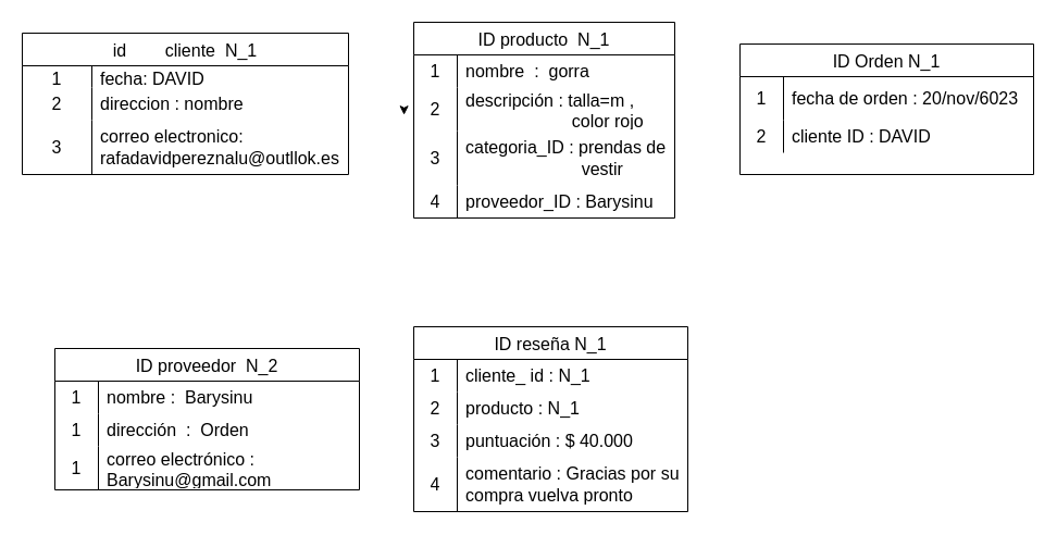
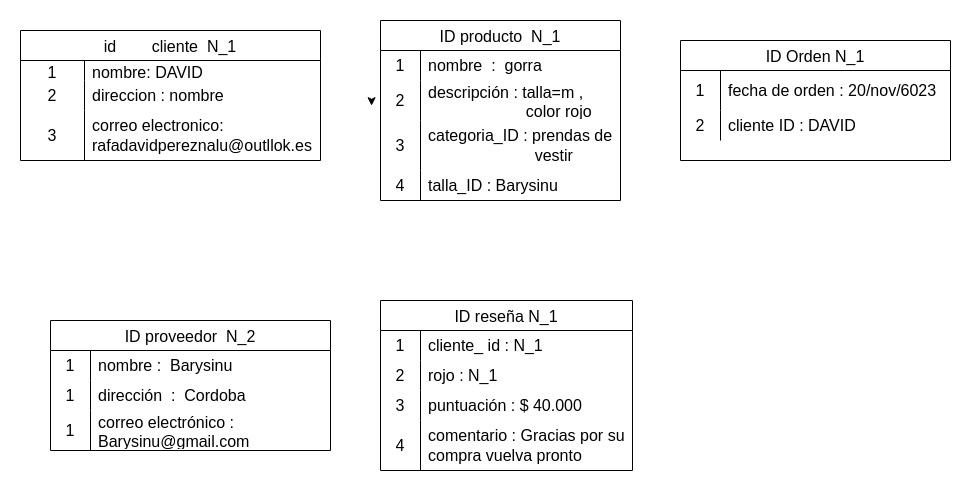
- <mxCell id="49" value="fecha: DAVID&amp;nbsp;&amp;nbsp;" style="shape=partialRectangle;html=1;whiteSpace=wrap;connectable=0;fillColor=none;top=0;left=0;bottom=0;right=0;align=left;spacingLeft=6;overflow=hidden;strokeColor=inherit;fontSize=16;" vertex="1" parent="47"><mxGeometry x="64" width="236" height="20" as="geometry"><mxRectangle width="236" height="20" as="alternateBounds" /></mxGeometry></mxCell>
+ <mxCell id="49" value="nombre: DAVID&amp;nbsp;&amp;nbsp;" style="shape=partialRectangle;html=1;whiteSpace=wrap;connectable=0;fillColor=none;top=0;left=0;bottom=0;right=0;align=left;spacingLeft=6;overflow=hidden;strokeColor=inherit;fontSize=16;" vertex="1" parent="47"><mxGeometry x="64" width="236" height="20" as="geometry"><mxRectangle width="236" height="20" as="alternateBounds" /></mxGeometry></mxCell>
- <mxCell id="15" value="proveedor_ID : Barysinu" style="shape=partialRectangle;html=1;whiteSpace=wrap;connectable=0;fillColor=none;top=0;left=0;bottom=0;right=0;align=left;spacingLeft=6;overflow=hidden;strokeColor=inherit;fontSize=16;" vertex="1" parent="13"><mxGeometry x="40" width="200" height="30" as="geometry"><mxRectangle width="200" height="30" as="alternateBounds" /></mxGeometry></mxCell>
+ <mxCell id="15" value="talla_ID : Barysinu" style="shape=partialRectangle;html=1;whiteSpace=wrap;connectable=0;fillColor=none;top=0;left=0;bottom=0;right=0;align=left;spacingLeft=6;overflow=hidden;strokeColor=inherit;fontSize=16;" vertex="1" parent="13"><mxGeometry x="40" width="200" height="30" as="geometry"><mxRectangle width="200" height="30" as="alternateBounds" /></mxGeometry></mxCell>
- <mxCell id="39" value="producto : N_1&amp;nbsp;" style="shape=partialRectangle;html=1;whiteSpace=wrap;connectable=0;fillColor=none;top=0;left=0;bottom=0;right=0;align=left;spacingLeft=6;overflow=hidden;strokeColor=inherit;fontSize=16;" vertex="1" parent="37"><mxGeometry x="40" width="212" height="30" as="geometry"><mxRectangle width="212" height="30" as="alternateBounds" /></mxGeometry></mxCell>
+ <mxCell id="39" value="rojo : N_1&amp;nbsp;" style="shape=partialRectangle;html=1;whiteSpace=wrap;connectable=0;fillColor=none;top=0;left=0;bottom=0;right=0;align=left;spacingLeft=6;overflow=hidden;strokeColor=inherit;fontSize=16;" vertex="1" parent="37"><mxGeometry x="40" width="212" height="30" as="geometry"><mxRectangle width="212" height="30" as="alternateBounds" /></mxGeometry></mxCell>
- <mxCell id="29" value="dirección&amp;nbsp; :&amp;nbsp; Orden&amp;nbsp;" style="shape=partialRectangle;html=1;whiteSpace=wrap;connectable=0;fillColor=none;top=0;left=0;bottom=0;right=0;align=left;spacingLeft=6;overflow=hidden;strokeColor=inherit;fontSize=16;" vertex="1" parent="27"><mxGeometry x="40" width="240" height="30" as="geometry"><mxRectangle width="240" height="30" as="alternateBounds" /></mxGeometry></mxCell>
+ <mxCell id="29" value="dirección&amp;nbsp; :&amp;nbsp; Cordoba&amp;nbsp;" style="shape=partialRectangle;html=1;whiteSpace=wrap;connectable=0;fillColor=none;top=0;left=0;bottom=0;right=0;align=left;spacingLeft=6;overflow=hidden;strokeColor=inherit;fontSize=16;" vertex="1" parent="27"><mxGeometry x="40" width="240" height="30" as="geometry"><mxRectangle width="240" height="30" as="alternateBounds" /></mxGeometry></mxCell>
